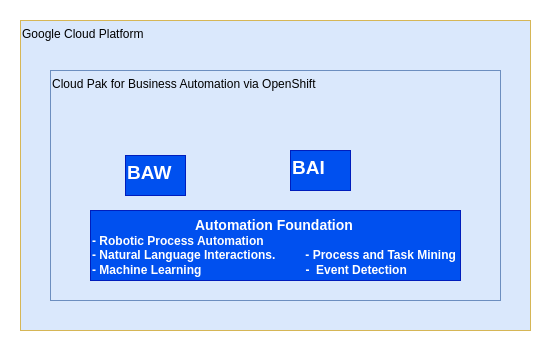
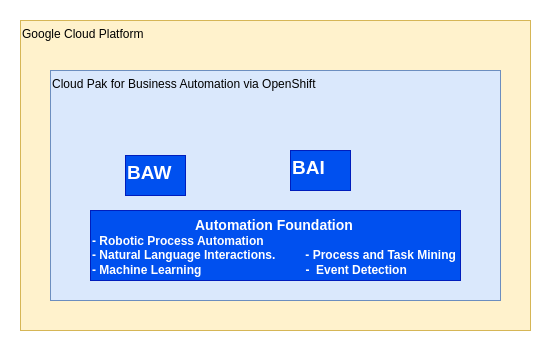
- <mxCell id="2" value="Google Cloud Platform" style="rounded=0;whiteSpace=wrap;html=1;align=left;verticalAlign=top;fillColor=#dae8fc;strokeColor=#d6b656;" vertex="1" parent="1"><mxGeometry x="20" y="20" width="510" height="310" as="geometry" /></mxCell>
+ <mxCell id="2" value="Google Cloud Platform" style="rounded=0;whiteSpace=wrap;html=1;align=left;verticalAlign=top;fillColor=#fff2cc;strokeColor=#d6b656;" vertex="1" parent="1"><mxGeometry x="20" y="20" width="510" height="310" as="geometry" /></mxCell>
